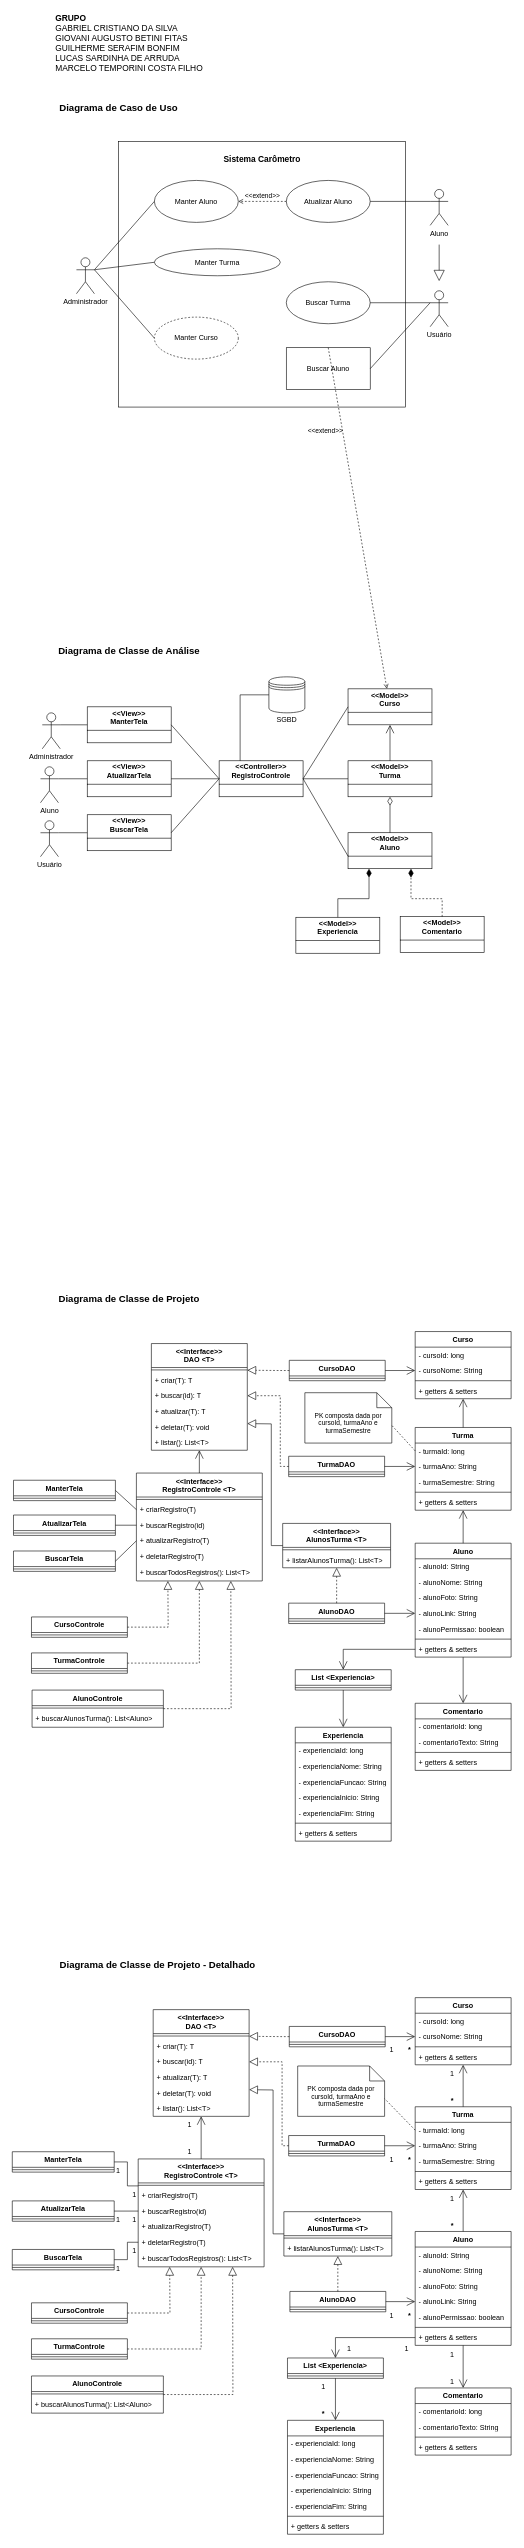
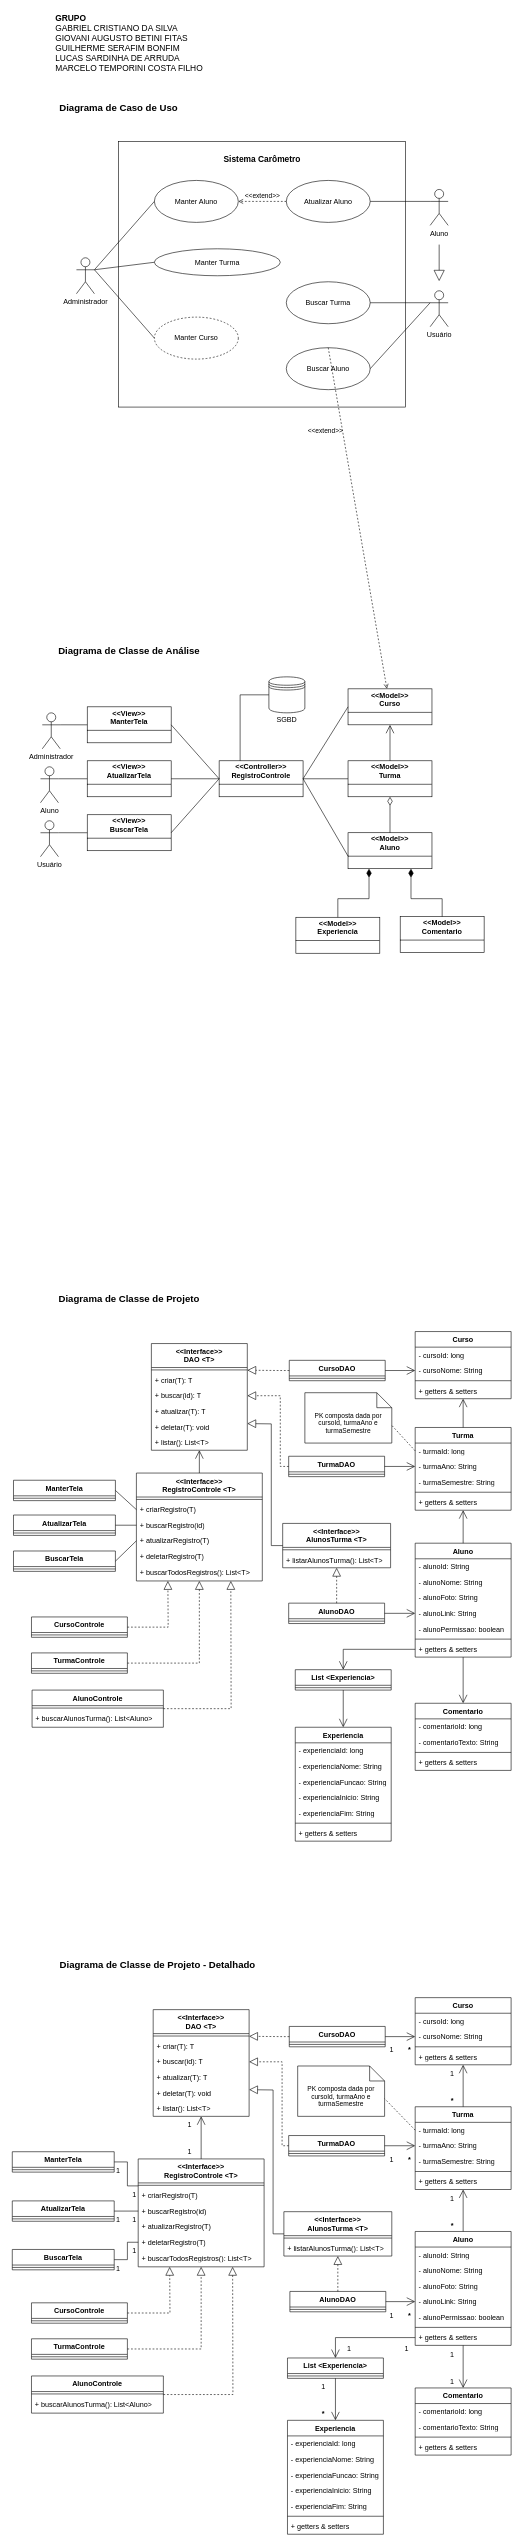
- <mxCell id="8" value="Buscar Aluno" style="whiteSpace=wrap;html=1;rounded=0;" parent="1" vertex="1"><mxGeometry x="477" y="578" width="140" height="70" as="geometry" /></mxCell>
+ <mxCell id="8" value="Buscar Aluno" style="ellipse;whiteSpace=wrap;html=1;" parent="1" vertex="1"><mxGeometry x="477" y="578" width="140" height="70" as="geometry" /></mxCell>
- <mxCell id="116" value="" style="endArrow=diamondThin;html=1;rounded=0;endFill=1;endSize=12;entryX=0.75;entryY=1;entryDx=0;entryDy=0;exitX=0.5;exitY=0;exitDx=0;exitDy=0;startArrow=none;startFill=0;startSize=6;dashed=1;" parent="1" source="114" target="29" edge="1"><mxGeometry width="50" height="50" relative="1" as="geometry"><mxPoint x="368" y="1417" as="sourcePoint" /><mxPoint x="418" y="1367" as="targetPoint" /><Array as="points"><mxPoint x="737" y="1497" /><mxPoint x="685" y="1497" /></Array></mxGeometry></mxCell>
+ <mxCell id="116" value="" style="endArrow=diamondThin;html=1;rounded=0;endFill=1;endSize=12;entryX=0.75;entryY=1;entryDx=0;entryDy=0;exitX=0.5;exitY=0;exitDx=0;exitDy=0;startArrow=none;startFill=0;startSize=6;" parent="1" source="114" target="29" edge="1"><mxGeometry width="50" height="50" relative="1" as="geometry"><mxPoint x="368" y="1417" as="sourcePoint" /><mxPoint x="418" y="1367" as="targetPoint" /><Array as="points"><mxPoint x="737" y="1497" /><mxPoint x="685" y="1497" /></Array></mxGeometry></mxCell>
